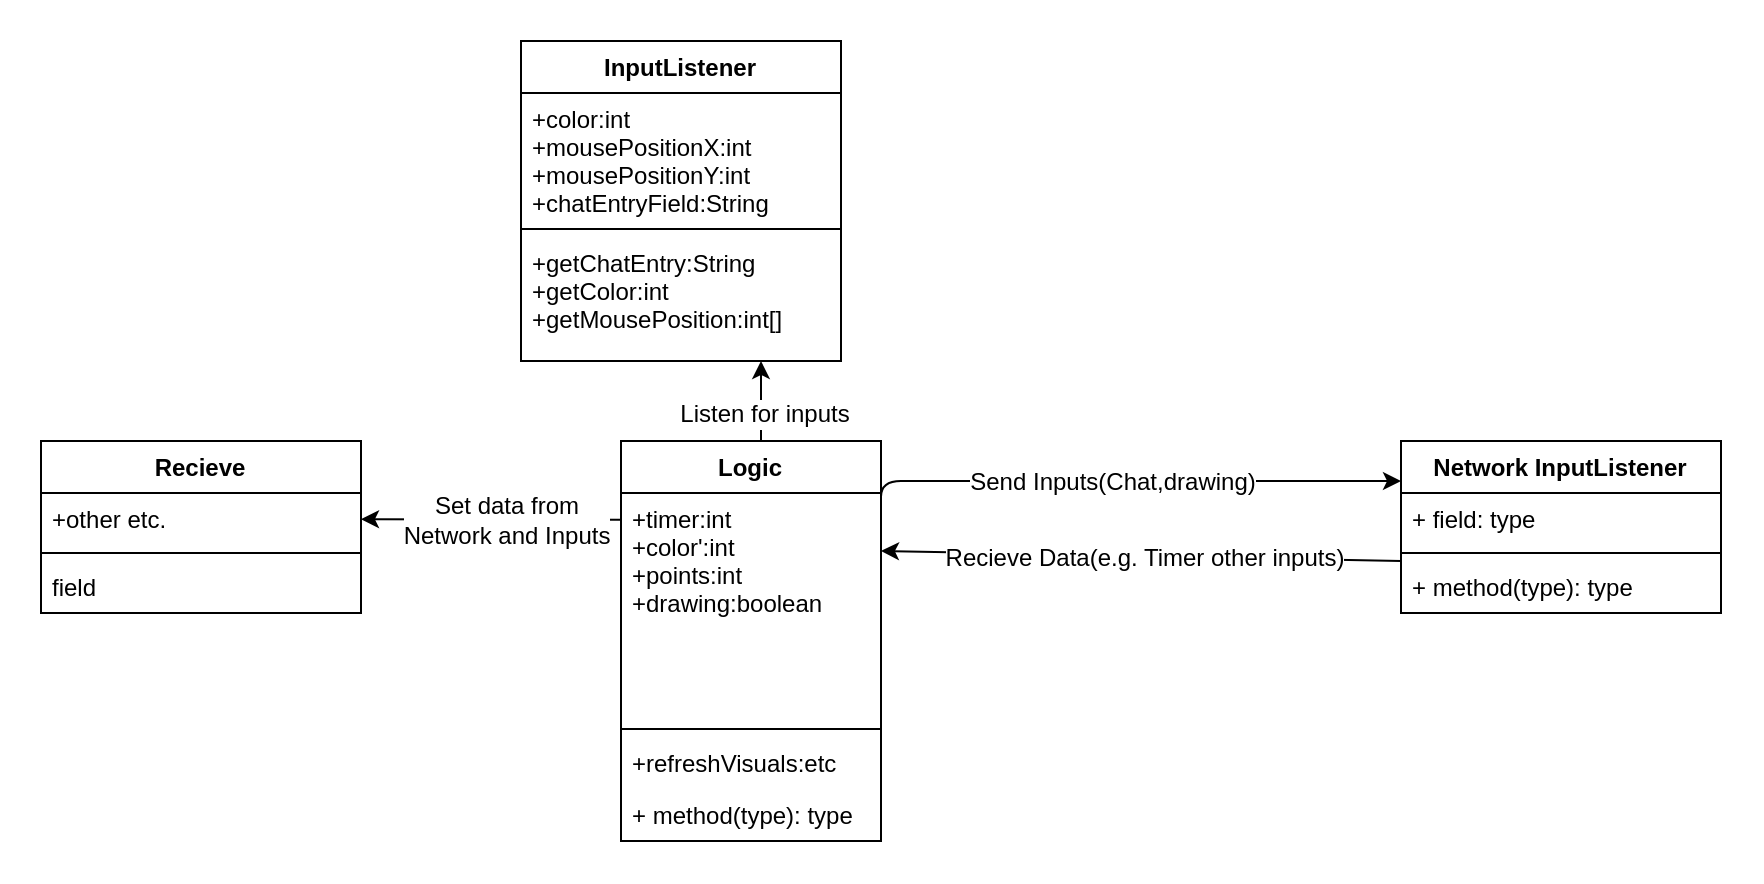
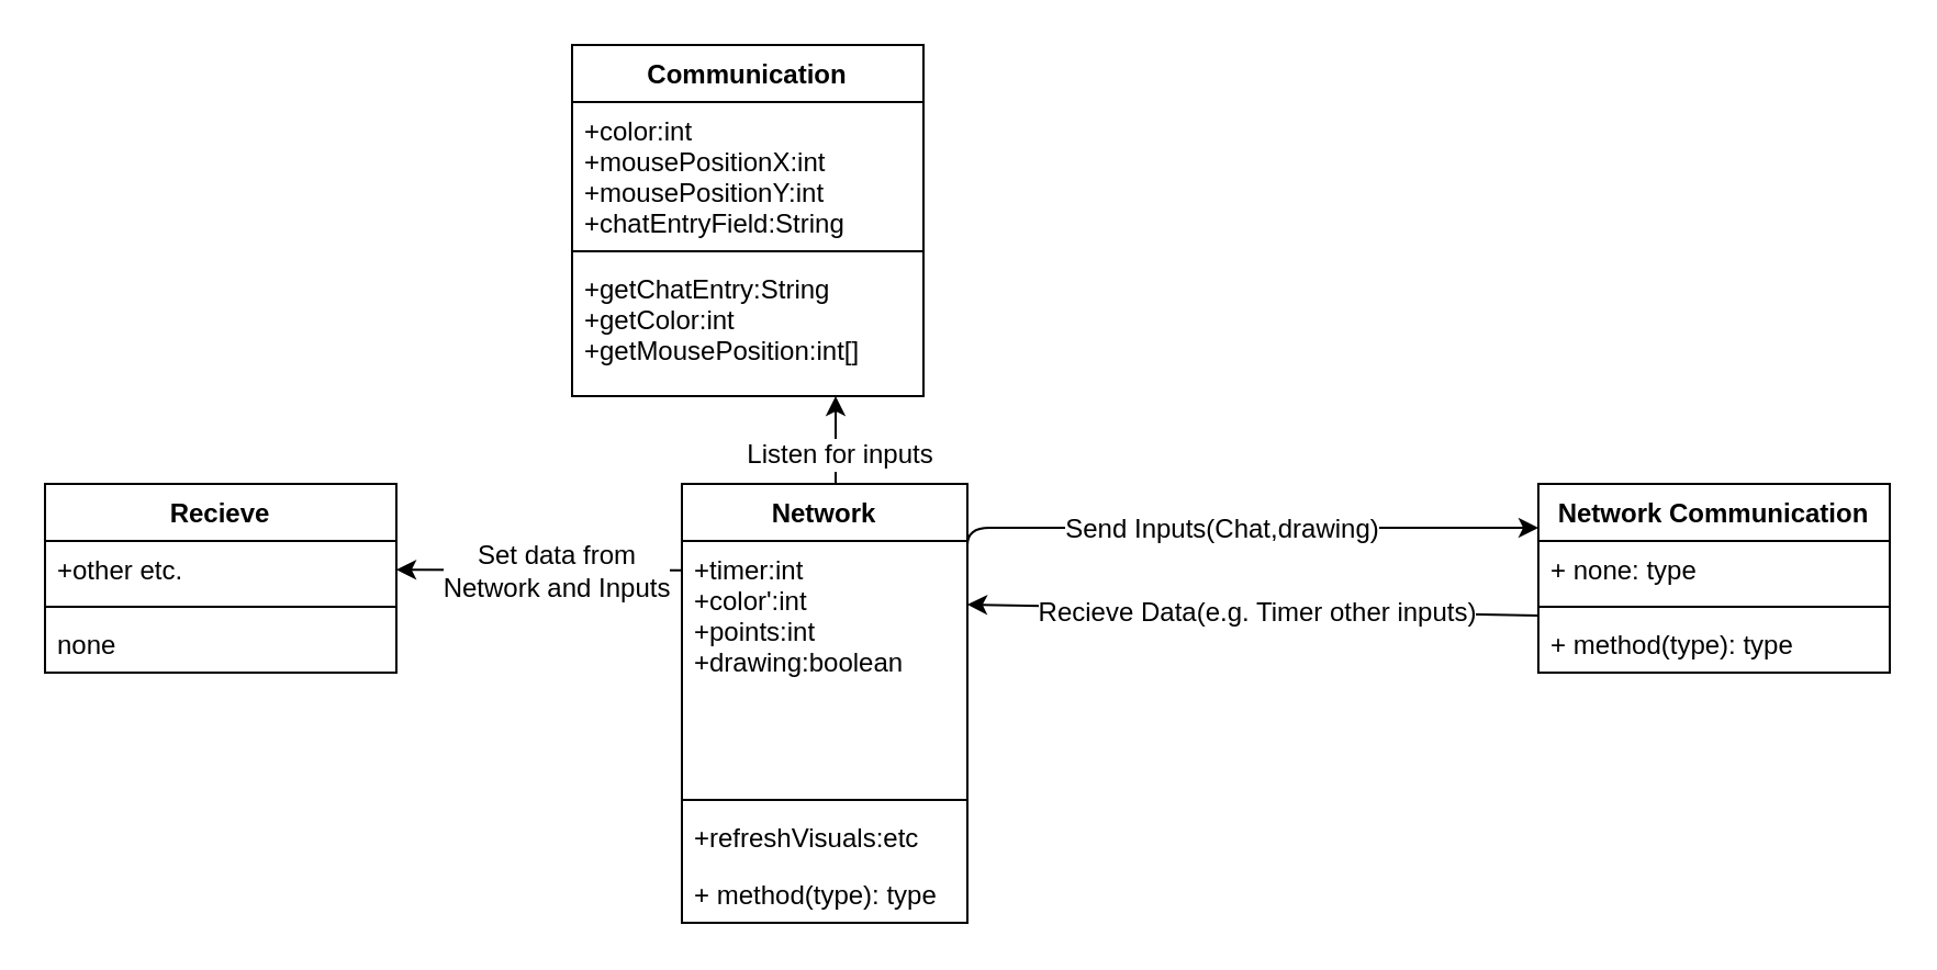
- <mxCell id="10" value="InputListener" style="swimlane;fontStyle=1;align=center;verticalAlign=top;childLayout=stackLayout;horizontal=1;startSize=26;horizontalStack=0;resizeParent=1;resizeParentMax=0;resizeLast=0;collapsible=1;marginBottom=0;" parent="1" vertex="1"><mxGeometry x="260" y="20" width="160" height="160" as="geometry"><mxRectangle x="300" y="130" width="100" height="26" as="alternateBounds" /></mxGeometry></mxCell>
+ <mxCell id="10" value="Communication" style="swimlane;fontStyle=1;align=center;verticalAlign=top;childLayout=stackLayout;horizontal=1;startSize=26;horizontalStack=0;resizeParent=1;resizeParentMax=0;resizeLast=0;collapsible=1;marginBottom=0;" parent="1" vertex="1"><mxGeometry x="260" y="20" width="160" height="160" as="geometry"><mxRectangle x="300" y="130" width="100" height="26" as="alternateBounds" /></mxGeometry></mxCell>
- <mxCell id="18" value="Logic" style="swimlane;fontStyle=1;align=center;verticalAlign=top;childLayout=stackLayout;horizontal=1;startSize=26;horizontalStack=0;resizeParent=1;resizeParentMax=0;resizeLast=0;collapsible=1;marginBottom=0;" vertex="1" parent="1"><mxGeometry x="310" y="220" width="130" height="200" as="geometry" /></mxCell>
+ <mxCell id="18" value="Network" style="swimlane;fontStyle=1;align=center;verticalAlign=top;childLayout=stackLayout;horizontal=1;startSize=26;horizontalStack=0;resizeParent=1;resizeParentMax=0;resizeLast=0;collapsible=1;marginBottom=0;" vertex="1" parent="1"><mxGeometry x="310" y="220" width="130" height="200" as="geometry" /></mxCell>
- <mxCell id="23" value="Network InputListener" style="swimlane;fontStyle=1;align=center;verticalAlign=top;childLayout=stackLayout;horizontal=1;startSize=26;horizontalStack=0;resizeParent=1;resizeParentMax=0;resizeLast=0;collapsible=1;marginBottom=0;" vertex="1" parent="1"><mxGeometry x="700" y="220" width="160" height="86" as="geometry" /></mxCell>
+ <mxCell id="23" value="Network Communication" style="swimlane;fontStyle=1;align=center;verticalAlign=top;childLayout=stackLayout;horizontal=1;startSize=26;horizontalStack=0;resizeParent=1;resizeParentMax=0;resizeLast=0;collapsible=1;marginBottom=0;" vertex="1" parent="1"><mxGeometry x="700" y="220" width="160" height="86" as="geometry" /></mxCell>
- <mxCell id="24" value="+ field: type" style="text;strokeColor=none;fillColor=none;align=left;verticalAlign=top;spacingLeft=4;spacingRight=4;overflow=hidden;rotatable=0;points=[[0,0.5],[1,0.5]];portConstraint=eastwest;" vertex="1" parent="23"><mxGeometry y="26" width="160" height="26" as="geometry" /></mxCell>
+ <mxCell id="24" value="+ none: type" style="text;strokeColor=none;fillColor=none;align=left;verticalAlign=top;spacingLeft=4;spacingRight=4;overflow=hidden;rotatable=0;points=[[0,0.5],[1,0.5]];portConstraint=eastwest;" vertex="1" parent="23"><mxGeometry y="26" width="160" height="26" as="geometry" /></mxCell>
- <mxCell id="17" value="field" style="text;strokeColor=none;fillColor=none;align=left;verticalAlign=top;spacingLeft=4;spacingRight=4;overflow=hidden;rotatable=0;points=[[0,0.5],[1,0.5]];portConstraint=eastwest;" vertex="1" parent="14"><mxGeometry y="60" width="160" height="26" as="geometry" /></mxCell>
+ <mxCell id="17" value="none" style="text;strokeColor=none;fillColor=none;align=left;verticalAlign=top;spacingLeft=4;spacingRight=4;overflow=hidden;rotatable=0;points=[[0,0.5],[1,0.5]];portConstraint=eastwest;" vertex="1" parent="14"><mxGeometry y="60" width="160" height="26" as="geometry" /></mxCell>
